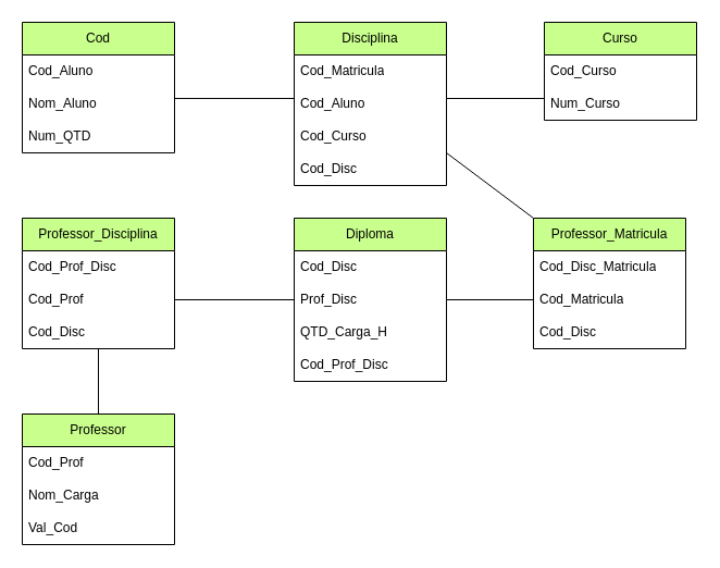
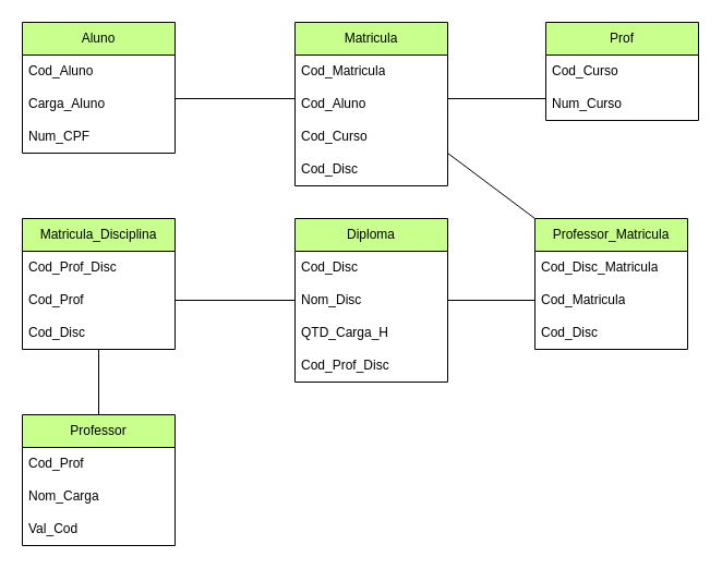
- <mxCell id="15" value="Cod" style="swimlane;fontStyle=0;childLayout=stackLayout;horizontal=1;startSize=30;horizontalStack=0;resizeParent=1;resizeParentMax=0;resizeLast=0;collapsible=1;marginBottom=0;whiteSpace=wrap;html=1;fillColor=#C9FF8C;" vertex="1" parent="1"><mxGeometry x="20" y="20" width="140" height="120" as="geometry" /></mxCell>
+ <mxCell id="15" value="Aluno" style="swimlane;fontStyle=0;childLayout=stackLayout;horizontal=1;startSize=30;horizontalStack=0;resizeParent=1;resizeParentMax=0;resizeLast=0;collapsible=1;marginBottom=0;whiteSpace=wrap;html=1;fillColor=#C9FF8C;" vertex="1" parent="1"><mxGeometry x="20" y="20" width="140" height="120" as="geometry" /></mxCell>
- <mxCell id="2" value="Disciplina" style="swimlane;fontStyle=0;childLayout=stackLayout;horizontal=1;startSize=30;horizontalStack=0;resizeParent=1;resizeParentMax=0;resizeLast=0;collapsible=1;marginBottom=0;whiteSpace=wrap;html=1;fillColor=#C9FF8C;" vertex="1" parent="1"><mxGeometry x="270" y="20" width="140" height="150" as="geometry" /></mxCell>
+ <mxCell id="2" value="Matricula" style="swimlane;fontStyle=0;childLayout=stackLayout;horizontal=1;startSize=30;horizontalStack=0;resizeParent=1;resizeParentMax=0;resizeLast=0;collapsible=1;marginBottom=0;whiteSpace=wrap;html=1;fillColor=#C9FF8C;" vertex="1" parent="1"><mxGeometry x="270" y="20" width="140" height="150" as="geometry" /></mxCell>
- <mxCell id="12" value="Curso" style="swimlane;fontStyle=0;childLayout=stackLayout;horizontal=1;startSize=30;horizontalStack=0;resizeParent=1;resizeParentMax=0;resizeLast=0;collapsible=1;marginBottom=0;whiteSpace=wrap;html=1;fillColor=#C9FF8C;" vertex="1" parent="1"><mxGeometry x="500" y="20" width="140" height="90" as="geometry" /></mxCell>
+ <mxCell id="12" value="Prof" style="swimlane;fontStyle=0;childLayout=stackLayout;horizontal=1;startSize=30;horizontalStack=0;resizeParent=1;resizeParentMax=0;resizeLast=0;collapsible=1;marginBottom=0;whiteSpace=wrap;html=1;fillColor=#C9FF8C;" vertex="1" parent="1"><mxGeometry x="500" y="20" width="140" height="90" as="geometry" /></mxCell>
- <mxCell id="17" value="Nom_Aluno" style="text;strokeColor=none;fillColor=none;align=left;verticalAlign=middle;spacingLeft=4;spacingRight=4;overflow=hidden;points=[[0,0.5],[1,0.5]];portConstraint=eastwest;rotatable=0;whiteSpace=wrap;html=1;" vertex="1" parent="15"><mxGeometry y="60" width="140" height="30" as="geometry" /></mxCell>
+ <mxCell id="17" value="Carga_Aluno" style="text;strokeColor=none;fillColor=none;align=left;verticalAlign=middle;spacingLeft=4;spacingRight=4;overflow=hidden;points=[[0,0.5],[1,0.5]];portConstraint=eastwest;rotatable=0;whiteSpace=wrap;html=1;" vertex="1" parent="15"><mxGeometry y="60" width="140" height="30" as="geometry" /></mxCell>
- <mxCell id="18" value="Num_QTD" style="text;strokeColor=none;fillColor=none;align=left;verticalAlign=middle;spacingLeft=4;spacingRight=4;overflow=hidden;points=[[0,0.5],[1,0.5]];portConstraint=eastwest;rotatable=0;whiteSpace=wrap;html=1;" vertex="1" parent="15"><mxGeometry y="90" width="140" height="30" as="geometry" /></mxCell>
+ <mxCell id="18" value="Num_CPF" style="text;strokeColor=none;fillColor=none;align=left;verticalAlign=middle;spacingLeft=4;spacingRight=4;overflow=hidden;points=[[0,0.5],[1,0.5]];portConstraint=eastwest;rotatable=0;whiteSpace=wrap;html=1;" vertex="1" parent="15"><mxGeometry y="90" width="140" height="30" as="geometry" /></mxCell>
- <mxCell id="23" value="Professor_Disciplina" style="swimlane;fontStyle=0;childLayout=stackLayout;horizontal=1;startSize=30;horizontalStack=0;resizeParent=1;resizeParentMax=0;resizeLast=0;collapsible=1;marginBottom=0;whiteSpace=wrap;html=1;fillColor=#C9FF8C;" vertex="1" parent="1"><mxGeometry x="20" y="200" width="140" height="120" as="geometry" /></mxCell>
+ <mxCell id="23" value="Matricula_Disciplina" style="swimlane;fontStyle=0;childLayout=stackLayout;horizontal=1;startSize=30;horizontalStack=0;resizeParent=1;resizeParentMax=0;resizeLast=0;collapsible=1;marginBottom=0;whiteSpace=wrap;html=1;fillColor=#C9FF8C;" vertex="1" parent="1"><mxGeometry x="20" y="200" width="140" height="120" as="geometry" /></mxCell>
- <mxCell id="9" value="Prof_Disc" style="text;strokeColor=none;fillColor=none;align=left;verticalAlign=middle;spacingLeft=4;spacingRight=4;overflow=hidden;points=[[0,0.5],[1,0.5]];portConstraint=eastwest;rotatable=0;whiteSpace=wrap;html=1;" vertex="1" parent="7"><mxGeometry y="60" width="140" height="30" as="geometry" /></mxCell>
+ <mxCell id="9" value="Nom_Disc" style="text;strokeColor=none;fillColor=none;align=left;verticalAlign=middle;spacingLeft=4;spacingRight=4;overflow=hidden;points=[[0,0.5],[1,0.5]];portConstraint=eastwest;rotatable=0;whiteSpace=wrap;html=1;" vertex="1" parent="7"><mxGeometry y="60" width="140" height="30" as="geometry" /></mxCell>
